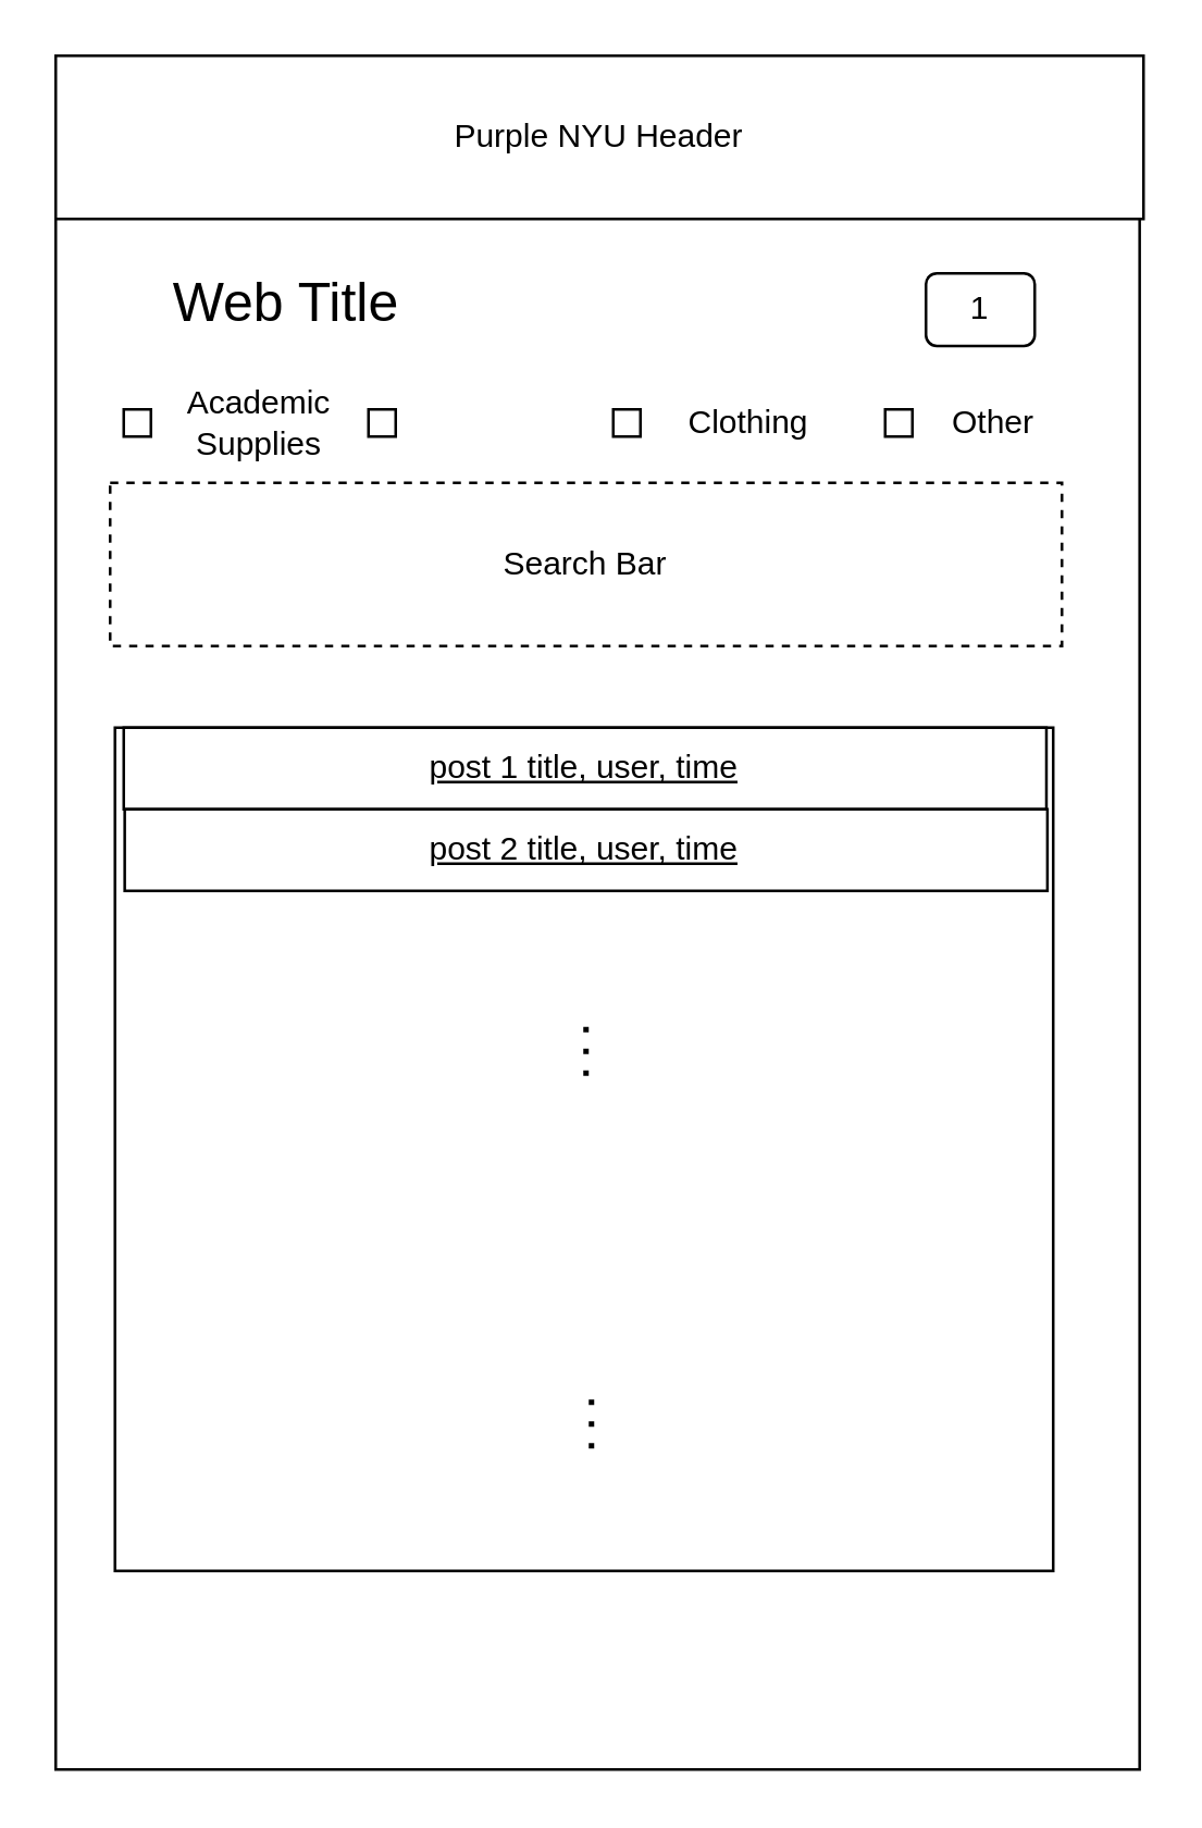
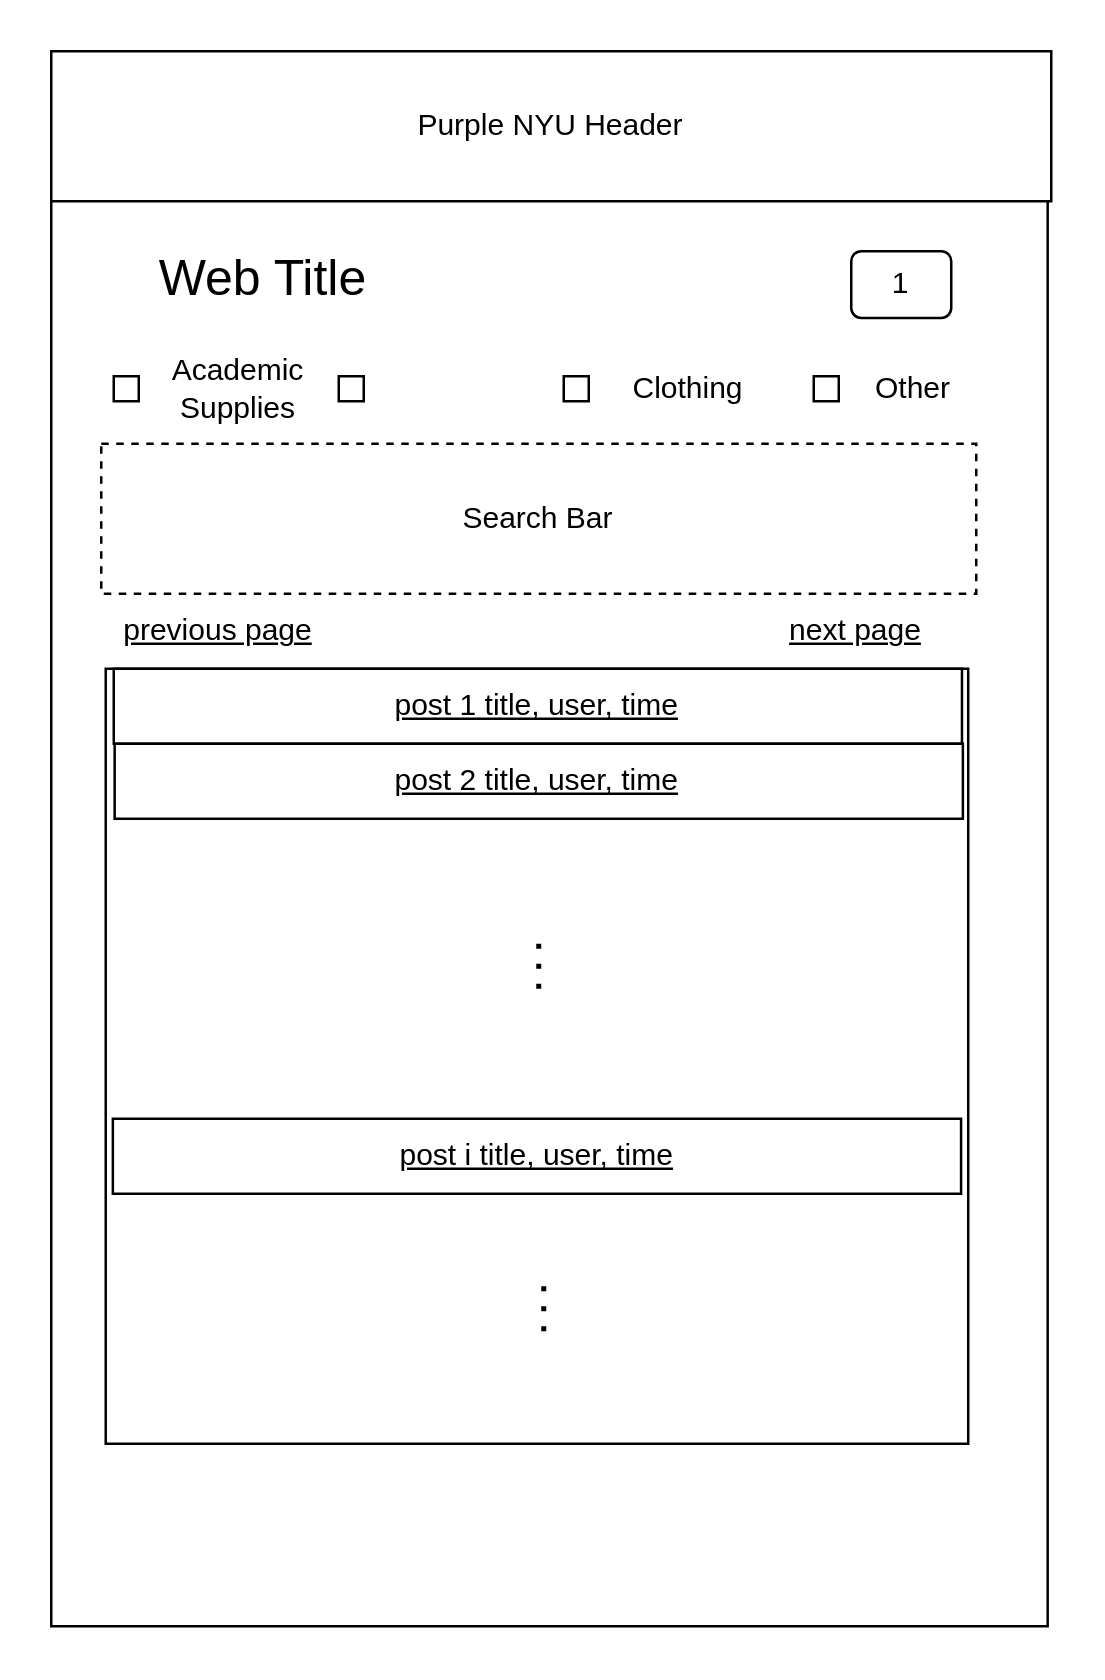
+ <mxCell id="17" value="&lt;u&gt;previous page&lt;/u&gt;" style="text;html=1;strokeColor=none;fillColor=none;align=center;verticalAlign=middle;whiteSpace=wrap;rounded=0;" parent="1" vertex="1"><mxGeometry x="41.79" y="237" width="90" height="30" as="geometry" /></mxCell>
+ <mxCell id="18" value="&lt;u&gt;next page&lt;/u&gt;" style="text;html=1;strokeColor=none;fillColor=none;align=center;verticalAlign=middle;whiteSpace=wrap;rounded=0;" parent="1" vertex="1"><mxGeometry x="296.79" y="237" width="90" height="30" as="geometry" /></mxCell>
+ <mxCell id="14" value="&lt;u&gt;post i title, user, time&lt;/u&gt;" style="rounded=0;whiteSpace=wrap;html=1;" parent="1" vertex="1"><mxGeometry x="44.64" y="447" width="339.29" height="30" as="geometry" /></mxCell>
